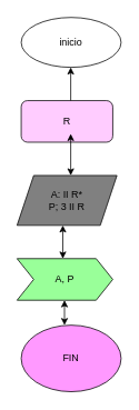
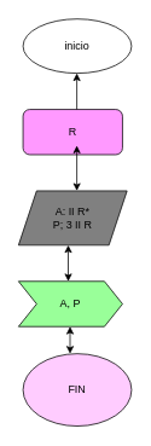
- <mxCell id="4" value="R" style="rounded=1;whiteSpace=wrap;html=1;fillColor=#FFCCFF;" parent="1" vertex="1"><mxGeometry x="25" y="120" width="110" height="50" as="geometry" /></mxCell>
+ <mxCell id="4" value="R" style="rounded=1;whiteSpace=wrap;html=1;fillColor=#ff99ff;" parent="1" vertex="1"><mxGeometry x="25" y="120" width="110" height="50" as="geometry" /></mxCell>
- <mxCell id="10" value="FIN" style="ellipse;whiteSpace=wrap;html=1;fillColor=#FF99FF;" vertex="1" parent="1"><mxGeometry x="25" y="390" width="120" height="80" as="geometry" /></mxCell>
+ <mxCell id="10" value="FIN" style="ellipse;whiteSpace=wrap;html=1;fillColor=#ffccff;" vertex="1" parent="1"><mxGeometry x="25" y="390" width="120" height="80" as="geometry" /></mxCell>
